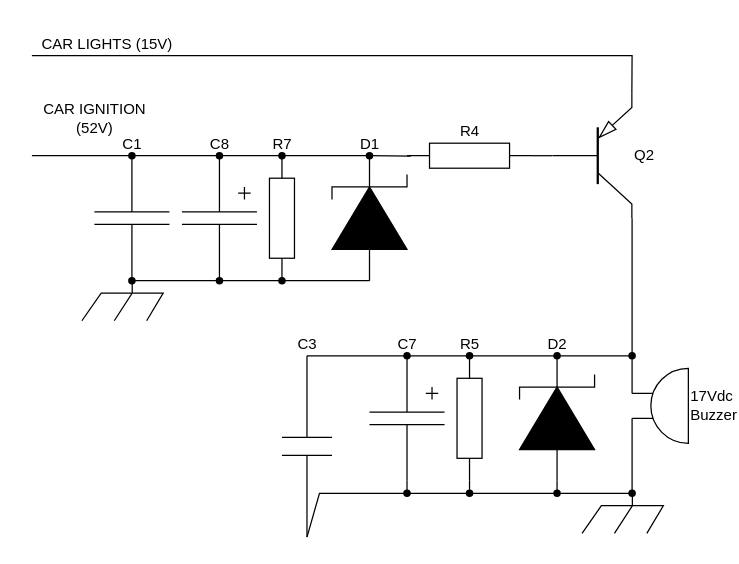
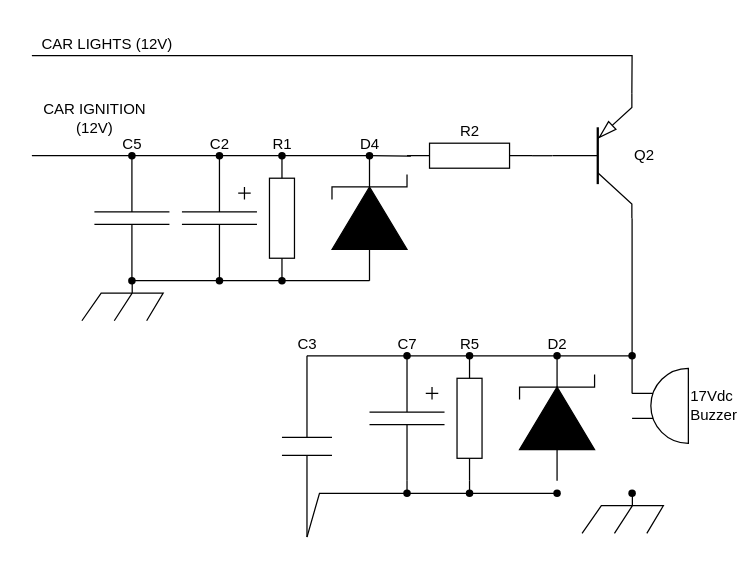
- <mxCell id="44" value="CAR LIGHTS (15V)" style="text;html=1;align=center;verticalAlign=middle;resizable=0;points=[];autosize=1;strokeColor=none;fillColor=none;" vertex="1" parent="1"><mxGeometry x="20" y="20" width="130" height="30" as="geometry" /></mxCell>
+ <mxCell id="44" value="CAR LIGHTS (12V)" style="text;html=1;align=center;verticalAlign=middle;resizable=0;points=[];autosize=1;strokeColor=none;fillColor=none;" vertex="1" parent="1"><mxGeometry x="20" y="20" width="130" height="30" as="geometry" /></mxCell>
- <mxCell id="45" value="CAR&amp;nbsp;&lt;span style=&quot;background-color: transparent; color: light-dark(rgb(0, 0, 0), rgb(255, 255, 255));&quot;&gt;IGNITION&lt;/span&gt;&lt;div&gt;&lt;div&gt;(52V)&lt;/div&gt;&lt;/div&gt;" style="text;html=1;align=center;verticalAlign=middle;resizable=0;points=[];autosize=1;strokeColor=none;fillColor=none;" vertex="1" parent="1"><mxGeometry x="20" y="74" width="110" height="40" as="geometry" /></mxCell>
+ <mxCell id="45" value="CAR&amp;nbsp;&lt;span style=&quot;background-color: transparent; color: light-dark(rgb(0, 0, 0), rgb(255, 255, 255));&quot;&gt;IGNITION&lt;/span&gt;&lt;div&gt;&lt;div&gt;(12V)&lt;/div&gt;&lt;/div&gt;" style="text;html=1;align=center;verticalAlign=middle;resizable=0;points=[];autosize=1;strokeColor=none;fillColor=none;" vertex="1" parent="1"><mxGeometry x="20" y="74" width="110" height="40" as="geometry" /></mxCell>
- <mxCell id="3" value="R4" style="pointerEvents=1;verticalLabelPosition=top;shadow=0;dashed=0;align=center;html=1;verticalAlign=bottom;shape=mxgraph.electrical.resistors.resistor_1;labelPosition=center;" vertex="1" parent="1"><mxGeometry x="325" y="114" width="100" height="20" as="geometry" /></mxCell>
+ <mxCell id="3" value="R2" style="pointerEvents=1;verticalLabelPosition=top;shadow=0;dashed=0;align=center;html=1;verticalAlign=bottom;shape=mxgraph.electrical.resistors.resistor_1;labelPosition=center;" vertex="1" parent="1"><mxGeometry x="325" y="114" width="100" height="20" as="geometry" /></mxCell>
- <mxCell id="7" value="C1" style="pointerEvents=1;verticalLabelPosition=top;shadow=0;dashed=0;align=center;html=1;verticalAlign=bottom;shape=mxgraph.electrical.capacitors.capacitor_1;direction=south;labelPosition=center;" vertex="1" parent="1"><mxGeometry x="75" y="124" width="60" height="100" as="geometry" /></mxCell>
+ <mxCell id="7" value="C5" style="pointerEvents=1;verticalLabelPosition=top;shadow=0;dashed=0;align=center;html=1;verticalAlign=bottom;shape=mxgraph.electrical.capacitors.capacitor_1;direction=south;labelPosition=center;" vertex="1" parent="1"><mxGeometry x="75" y="124" width="60" height="100" as="geometry" /></mxCell>
- <mxCell id="8" value="C8" style="pointerEvents=1;verticalLabelPosition=top;shadow=0;dashed=0;align=center;html=1;verticalAlign=bottom;shape=mxgraph.electrical.capacitors.capacitor_5;direction=south;labelPosition=center;" vertex="1" parent="1"><mxGeometry x="145" y="124" width="60" height="100" as="geometry" /></mxCell>
+ <mxCell id="8" value="C2" style="pointerEvents=1;verticalLabelPosition=top;shadow=0;dashed=0;align=center;html=1;verticalAlign=bottom;shape=mxgraph.electrical.capacitors.capacitor_5;direction=south;labelPosition=center;" vertex="1" parent="1"><mxGeometry x="145" y="124" width="60" height="100" as="geometry" /></mxCell>
- <mxCell id="5" value="R7" style="pointerEvents=1;verticalLabelPosition=top;shadow=0;dashed=0;align=center;html=1;verticalAlign=bottom;shape=mxgraph.electrical.resistors.resistor_1;direction=south;labelPosition=center;" vertex="1" parent="1"><mxGeometry x="215" y="124" width="20" height="100" as="geometry" /></mxCell>
+ <mxCell id="5" value="R1" style="pointerEvents=1;verticalLabelPosition=top;shadow=0;dashed=0;align=center;html=1;verticalAlign=bottom;shape=mxgraph.electrical.resistors.resistor_1;direction=south;labelPosition=center;" vertex="1" parent="1"><mxGeometry x="215" y="124" width="20" height="100" as="geometry" /></mxCell>
- <mxCell id="6" value="D1" style="pointerEvents=1;fillColor=strokeColor;verticalLabelPosition=top;shadow=0;dashed=0;align=center;html=1;verticalAlign=bottom;shape=mxgraph.electrical.diodes.zener_diode_1;direction=north;labelPosition=center;" vertex="1" parent="1"><mxGeometry x="265" y="124" width="60" height="100" as="geometry" /></mxCell>
+ <mxCell id="6" value="D4" style="pointerEvents=1;fillColor=strokeColor;verticalLabelPosition=top;shadow=0;dashed=0;align=center;html=1;verticalAlign=bottom;shape=mxgraph.electrical.diodes.zener_diode_1;direction=north;labelPosition=center;" vertex="1" parent="1"><mxGeometry x="265" y="124" width="60" height="100" as="geometry" /></mxCell>
- <mxCell id="29" value="" style="endArrow=none;html=1;rounded=0;entryX=1;entryY=0.335;entryDx=0;entryDy=0;entryPerimeter=0;exitX=0;exitY=0.5;exitDx=0;exitDy=0;exitPerimeter=0;" edge="1" parent="1" source="11" target="9"><mxGeometry width="50" height="50" relative="1" as="geometry"><mxPoint x="375" y="224" as="sourcePoint" /><mxPoint x="425" y="174" as="targetPoint" /><Array as="points"><mxPoint x="445" y="394" /><mxPoint x="505" y="394" /></Array></mxGeometry></mxCell>
